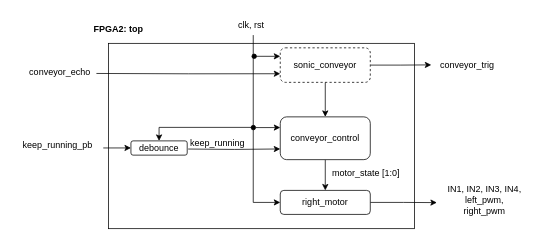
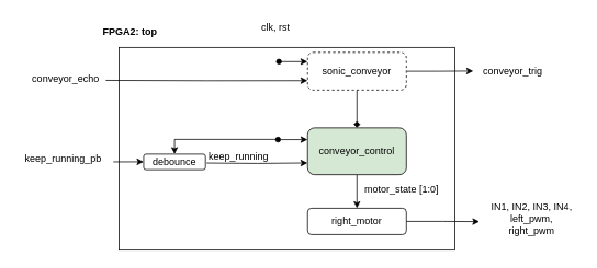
- <mxCell id="3" style="edgeStyle=orthogonalEdgeStyle;rounded=0;orthogonalLoop=1;jettySize=auto;html=1;exitX=0.5;exitY=1;exitDx=0;exitDy=0;entryX=0.5;entryY=0;entryDx=0;entryDy=0;" edge="1" parent="1" source="7" target="13"><mxGeometry relative="1" as="geometry" /></mxCell>
+ <mxCell id="3" style="edgeStyle=orthogonalEdgeStyle;rounded=0;orthogonalLoop=1;jettySize=auto;html=1;exitX=0.5;exitY=1;exitDx=0;exitDy=0;entryX=0.5;entryY=0;entryDx=0;entryDy=0;endArrow=diamond;" edge="1" parent="1" source="7" target="13"><mxGeometry relative="1" as="geometry" /></mxCell>
- <mxCell id="14" style="edgeStyle=orthogonalEdgeStyle;rounded=0;orthogonalLoop=1;jettySize=auto;html=1;entryX=0;entryY=0.5;entryDx=0;entryDy=0;" edge="1" parent="1" source="23" target="16"><mxGeometry relative="1" as="geometry"><Array as="points"><mxPoint x="337" y="269" /></Array></mxGeometry></mxCell>
- <mxCell id="13" value="conveyor_control" style="rounded=1;whiteSpace=wrap;html=1;" vertex="1" parent="1"><mxGeometry x="373" y="155" width="120" height="57" as="geometry" /></mxCell>
+ <mxCell id="13" value="conveyor_control" style="rounded=1;whiteSpace=wrap;html=1;fillColor=#d5e8d4;" vertex="1" parent="1"><mxGeometry x="373" y="155" width="120" height="57" as="geometry" /></mxCell>
